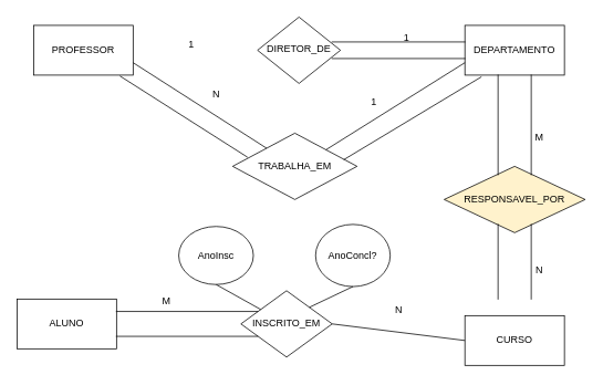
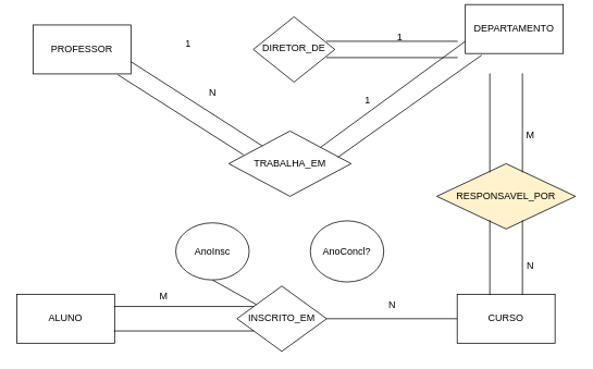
- <mxCell id="5" value="DEPARTAMENTO" style="rounded=0;whiteSpace=wrap;html=1;" vertex="1" parent="1"><mxGeometry x="560" y="30" width="120" height="60" as="geometry" /></mxCell>
+ <mxCell id="5" value="DEPARTAMENTO" style="rounded=0;whiteSpace=wrap;html=1;" vertex="1" parent="1"><mxGeometry x="570" y="5" width="120" height="60" as="geometry" /></mxCell>
- <mxCell id="19" value="" style="endArrow=none;html=1;rounded=0;exitX=1;exitY=0;exitDx=0;exitDy=0;entryX=0.5;entryY=1;entryDx=0;entryDy=0;" edge="1" parent="1" source="14" target="17"><mxGeometry width="50" height="50" relative="1" as="geometry"><mxPoint x="330" y="260" as="sourcePoint" /><mxPoint x="380" y="210" as="targetPoint" /></mxGeometry></mxCell>
- <mxCell id="9" value="CURSO" style="rounded=0;whiteSpace=wrap;html=1;" vertex="1" parent="1"><mxGeometry x="560" y="380" width="120" height="60" as="geometry" /></mxCell>
+ <mxCell id="9" value="CURSO" style="rounded=0;whiteSpace=wrap;html=1;" vertex="1" parent="1"><mxGeometry x="560" y="360" width="120" height="60" as="geometry" /></mxCell>
